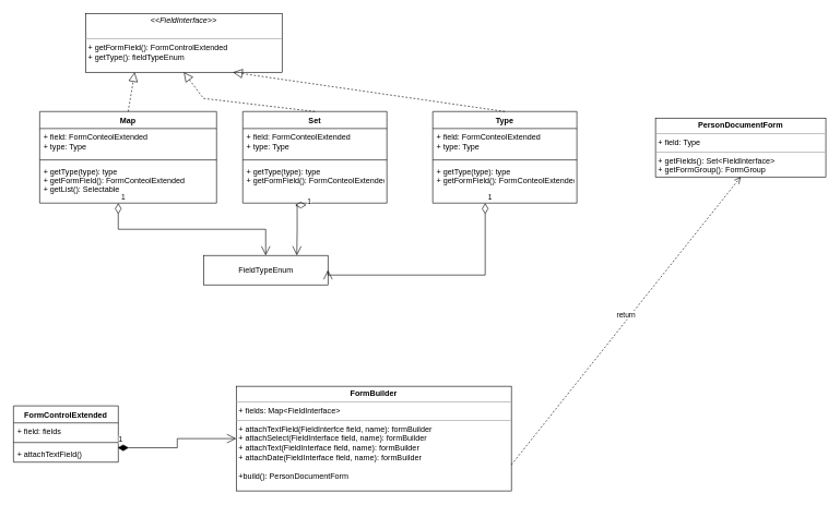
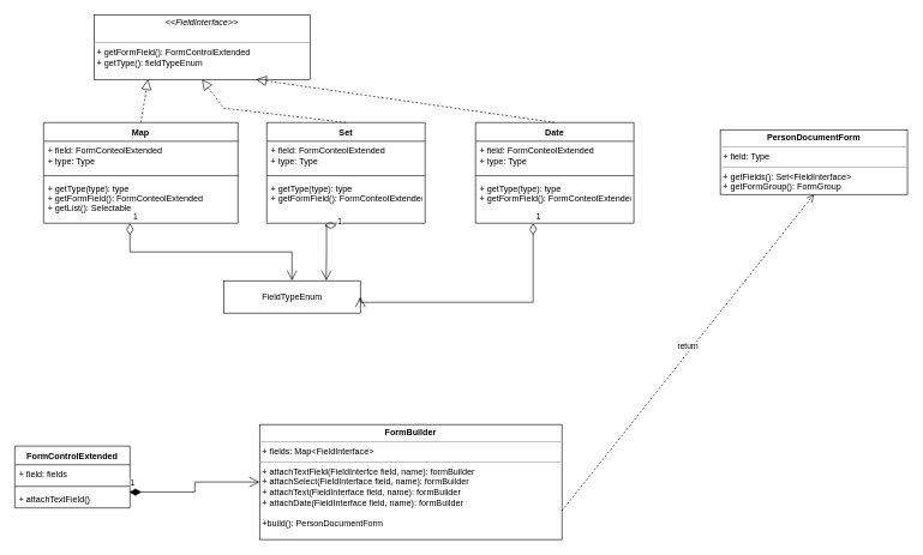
- <mxCell id="13" value="Type" style="swimlane;fontStyle=1;align=center;verticalAlign=top;childLayout=stackLayout;horizontal=1;startSize=26;horizontalStack=0;resizeParent=1;resizeParentMax=0;resizeLast=0;collapsible=1;marginBottom=0;" parent="1" vertex="1"><mxGeometry x="660" y="170" width="220" height="140" as="geometry" /></mxCell>
+ <mxCell id="13" value="Date" style="swimlane;fontStyle=1;align=center;verticalAlign=top;childLayout=stackLayout;horizontal=1;startSize=26;horizontalStack=0;resizeParent=1;resizeParentMax=0;resizeLast=0;collapsible=1;marginBottom=0;" parent="1" vertex="1"><mxGeometry x="660" y="170" width="220" height="140" as="geometry" /></mxCell>
